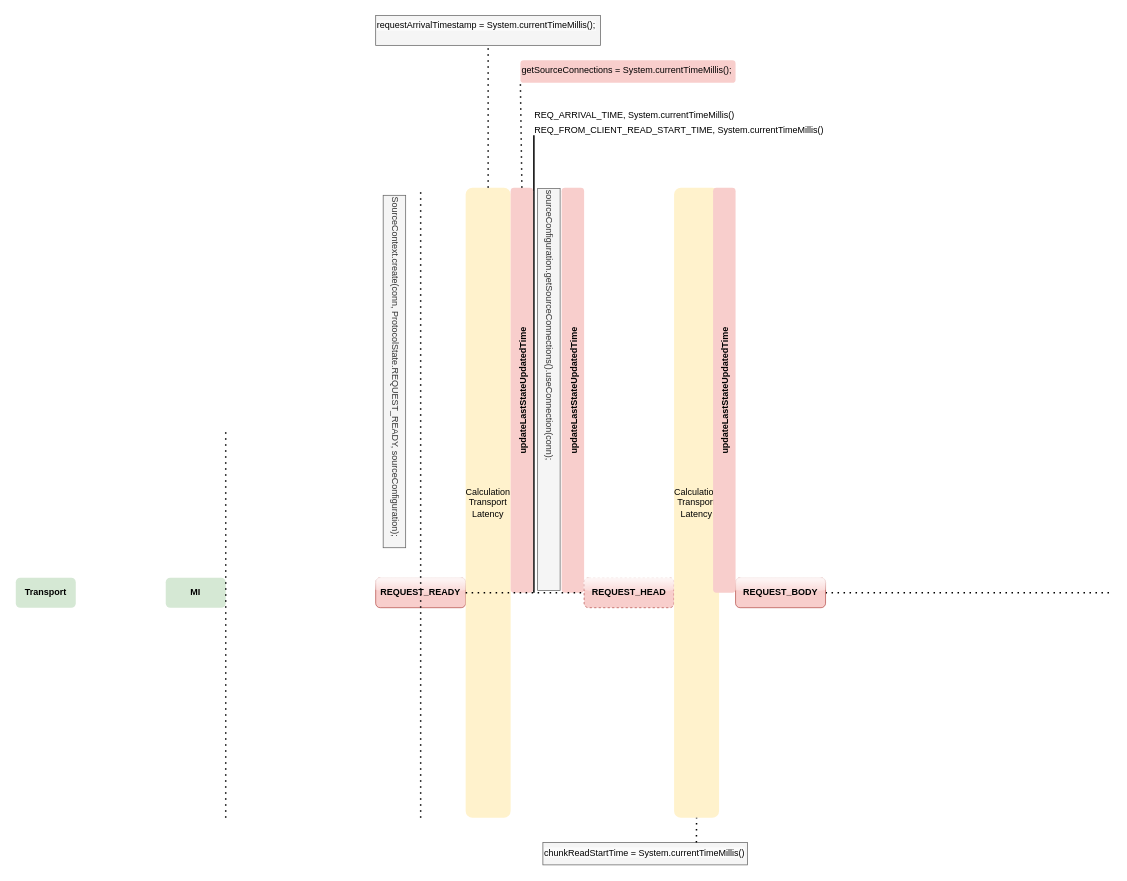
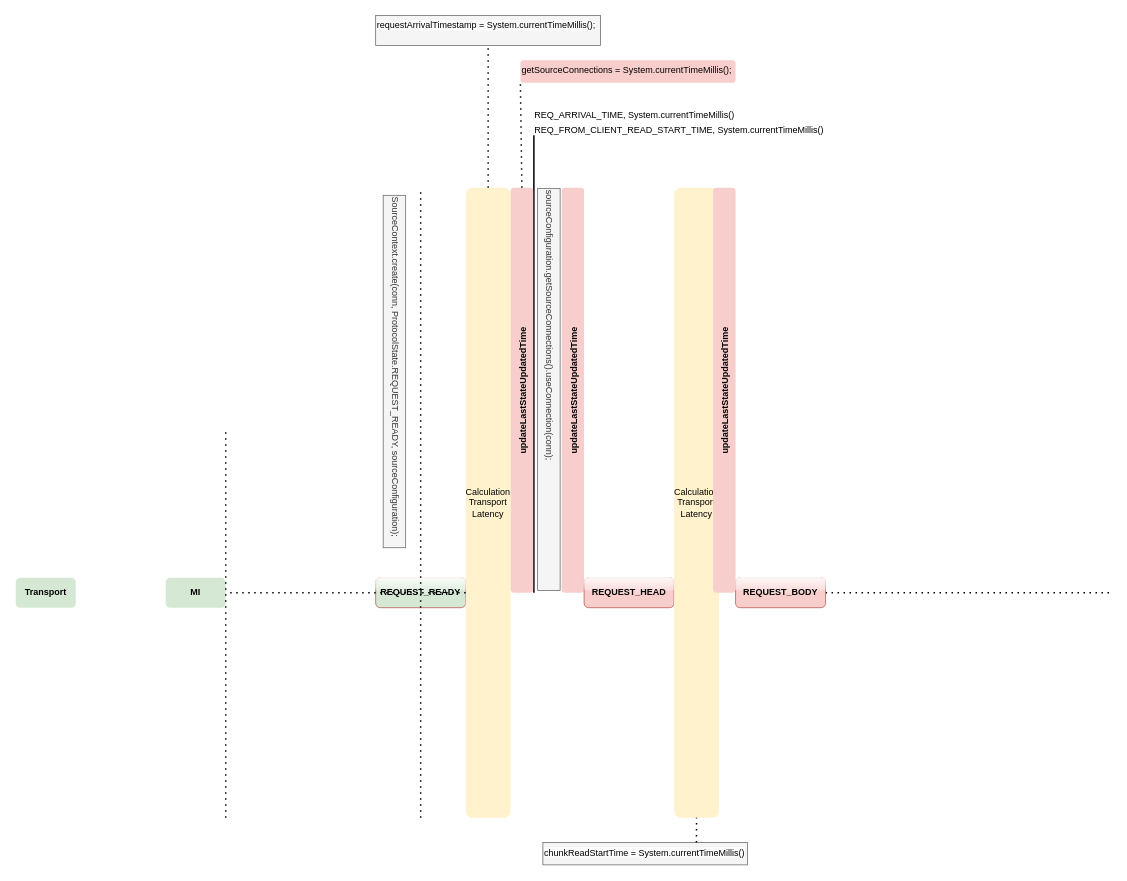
- <mxCell id="6" value="&lt;b&gt;REQUEST_READY&lt;/b&gt;" style="rounded=1;whiteSpace=wrap;html=1;fillColor=#f8cecc;strokeColor=#b85450;glass=1;" vertex="1" parent="1"><mxGeometry x="500" y="770" width="120" height="40" as="geometry" /></mxCell>
+ <mxCell id="6" value="&lt;b&gt;REQUEST_READY&lt;/b&gt;" style="rounded=1;whiteSpace=wrap;html=1;fillColor=#d5e8d4;strokeColor=#b85450;glass=1;" vertex="1" parent="1"><mxGeometry x="500" y="770" width="120" height="40" as="geometry" /></mxCell>
- <mxCell id="23" value="" style="endArrow=none;dashed=1;html=1;dashPattern=1 3;strokeWidth=2;rounded=0;exitX=1;exitY=0.5;exitDx=0;exitDy=0;" edge="1" parent="1" source="6" target="24"><mxGeometry width="50" height="50" relative="1" as="geometry"><mxPoint x="620" y="790" as="sourcePoint" /><mxPoint x="1480" y="790" as="targetPoint" /></mxGeometry></mxCell>
+ <mxCell id="23" value="" style="endArrow=none;dashed=1;html=1;dashPattern=1 3;strokeWidth=2;rounded=0;exitX=1;exitY=0.5;exitDx=0;exitDy=0;" edge="1" parent="1" source="6" target="3"><mxGeometry width="50" height="50" relative="1" as="geometry"><mxPoint x="620" y="790" as="sourcePoint" /><mxPoint x="1480" y="790" as="targetPoint" /></mxGeometry></mxCell>
- <mxCell id="24" value="&lt;b&gt;REQUEST_HEAD&lt;/b&gt;" style="rounded=1;whiteSpace=wrap;html=1;fillColor=#f8cecc;strokeColor=#b85450;glass=1;dashed=1;" vertex="1" parent="1"><mxGeometry x="778" y="770" width="120" height="40" as="geometry" /></mxCell>
+ <mxCell id="24" value="&lt;b&gt;REQUEST_HEAD&lt;/b&gt;" style="rounded=1;whiteSpace=wrap;html=1;fillColor=#f8cecc;strokeColor=#b85450;glass=1;" vertex="1" parent="1"><mxGeometry x="778" y="770" width="120" height="40" as="geometry" /></mxCell>
